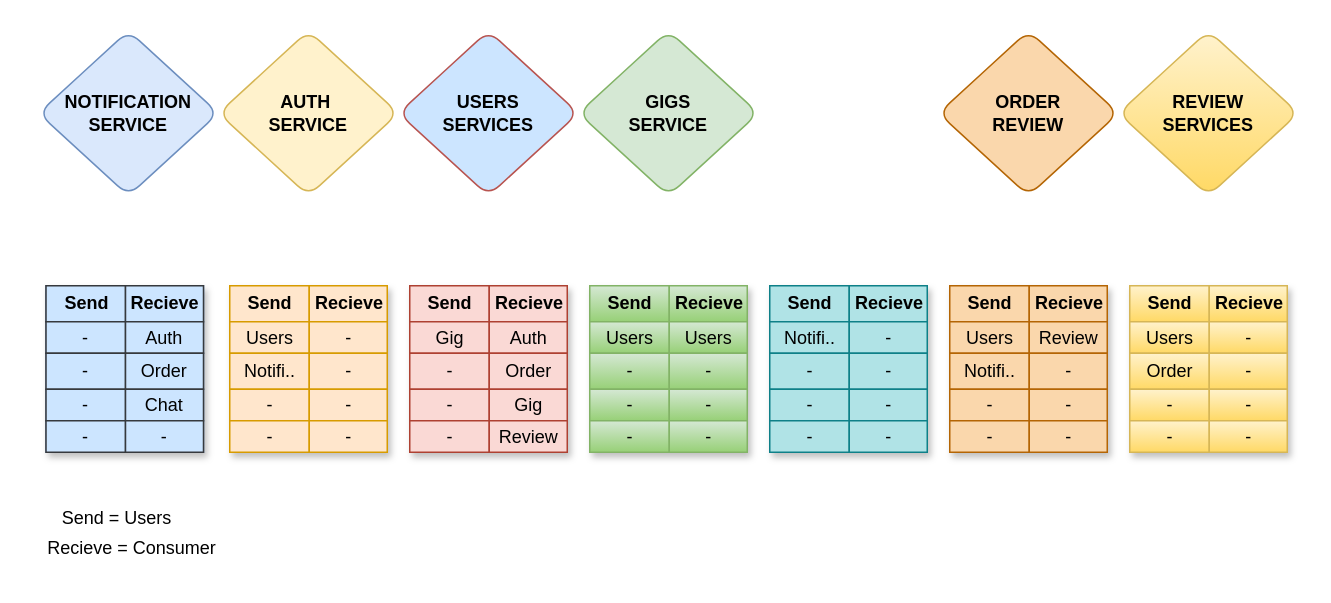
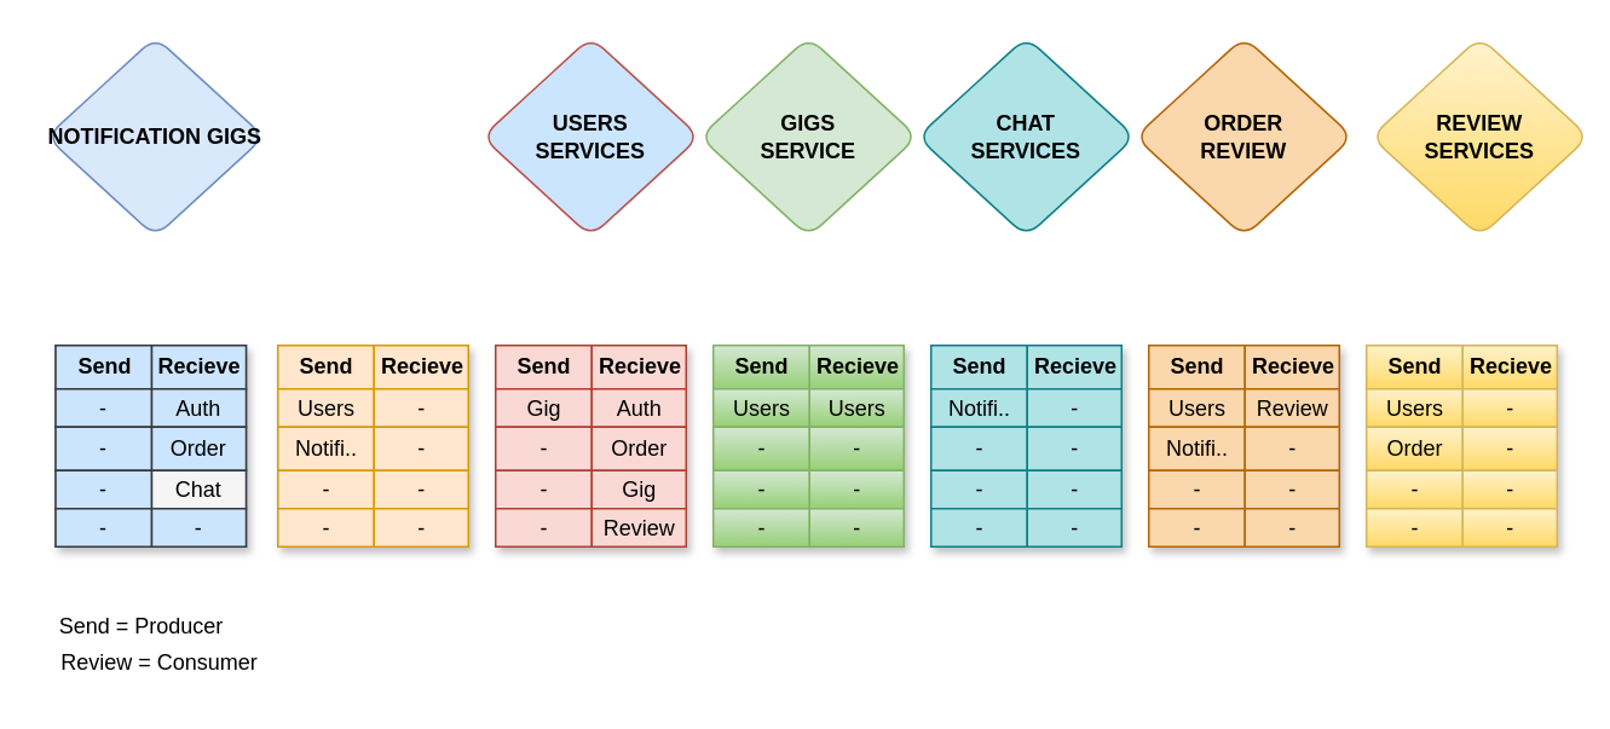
- <mxCell id="2" value="&lt;b&gt;NOTIFICATION SERVICE&lt;/b&gt;" style="rhombus;whiteSpace=wrap;html=1;fillColor=#dae8fc;strokeColor=#6c8ebf;rounded=1;" parent="1" vertex="1"><mxGeometry x="25" y="20" width="120" height="110" as="geometry" /></mxCell>
+ <mxCell id="2" value="&lt;b&gt;NOTIFICATION GIGS&lt;/b&gt;" style="rhombus;whiteSpace=wrap;html=1;fillColor=#dae8fc;strokeColor=#6c8ebf;rounded=1;" parent="1" vertex="1"><mxGeometry x="25" y="20" width="120" height="110" as="geometry" /></mxCell>
- <mxCell id="3" value="&lt;b&gt;AUTH&amp;nbsp;&lt;/b&gt;&lt;div&gt;&lt;b&gt;SERVICE&lt;/b&gt;&lt;/div&gt;" style="rhombus;whiteSpace=wrap;html=1;fillColor=#fff2cc;strokeColor=#d6b656;rounded=1;" parent="1" vertex="1"><mxGeometry x="145" y="20" width="120" height="110" as="geometry" /></mxCell>
+ <mxCell id="6" value="&lt;b&gt;CHAT&lt;/b&gt;&lt;div&gt;&lt;b&gt;SERVICES&lt;/b&gt;&lt;/div&gt;" style="rhombus;whiteSpace=wrap;html=1;fillColor=#b0e3e6;strokeColor=#0e8088;rounded=1;" parent="1" vertex="1"><mxGeometry x="505" y="20" width="120" height="110" as="geometry" /></mxCell>
- <mxCell id="8" value="&lt;b&gt;REVIEW&lt;/b&gt;&lt;div&gt;&lt;b&gt;SERVICES&lt;/b&gt;&lt;/div&gt;" style="rhombus;whiteSpace=wrap;html=1;fillColor=#fff2cc;gradientColor=#ffd966;strokeColor=#d6b656;rounded=1;" parent="1" vertex="1"><mxGeometry x="745" y="20" width="120" height="110" as="geometry" /></mxCell>
+ <mxCell id="8" value="&lt;b&gt;REVIEW&lt;/b&gt;&lt;div&gt;&lt;b&gt;SERVICES&lt;/b&gt;&lt;/div&gt;" style="rhombus;whiteSpace=wrap;html=1;fillColor=#fff2cc;gradientColor=#ffd966;strokeColor=#d6b656;rounded=1;" parent="1" vertex="1"><mxGeometry x="755" y="20" width="120" height="110" as="geometry" /></mxCell>
- <mxCell id="21" value="Chat" style="connectable=0;recursiveResize=0;strokeColor=#36393d;fillColor=#cce5ff;whiteSpace=wrap;html=1;rounded=0;align=center;verticalAlign=middle;fontFamily=Helvetica;fontSize=12;" parent="19" vertex="1"><mxGeometry x="53" width="52" height="21" as="geometry"><mxRectangle width="52" height="21" as="alternateBounds" /></mxGeometry></mxCell>
+ <mxCell id="21" value="Chat" style="connectable=0;recursiveResize=0;strokeColor=#36393d;fillColor=#f5f5f5;whiteSpace=wrap;html=1;rounded=0;align=center;verticalAlign=middle;fontFamily=Helvetica;fontSize=12;" parent="19" vertex="1"><mxGeometry x="53" width="52" height="21" as="geometry"><mxRectangle width="52" height="21" as="alternateBounds" /></mxGeometry></mxCell>
- <mxCell id="121" value="Send = Users" style="text;html=1;align=center;verticalAlign=middle;whiteSpace=wrap;rounded=0;fontFamily=Helvetica;fontSize=12;fontColor=default;" parent="1" vertex="1"><mxGeometry x="20" y="330" width="115" height="30" as="geometry" /></mxCell>
+ <mxCell id="121" value="Send = Producer" style="text;html=1;align=center;verticalAlign=middle;whiteSpace=wrap;rounded=0;fontFamily=Helvetica;fontSize=12;fontColor=default;" parent="1" vertex="1"><mxGeometry x="20" y="330" width="115" height="30" as="geometry" /></mxCell>
- <mxCell id="122" value="Recieve = Consumer" style="text;html=1;align=center;verticalAlign=middle;whiteSpace=wrap;rounded=0;fontFamily=Helvetica;fontSize=12;fontColor=default;" parent="1" vertex="1"><mxGeometry x="30" y="350" width="115" height="30" as="geometry" /></mxCell>
+ <mxCell id="122" value="Review = Consumer" style="text;html=1;align=center;verticalAlign=middle;whiteSpace=wrap;rounded=0;fontFamily=Helvetica;fontSize=12;fontColor=default;" parent="1" vertex="1"><mxGeometry x="30" y="350" width="115" height="30" as="geometry" /></mxCell>
